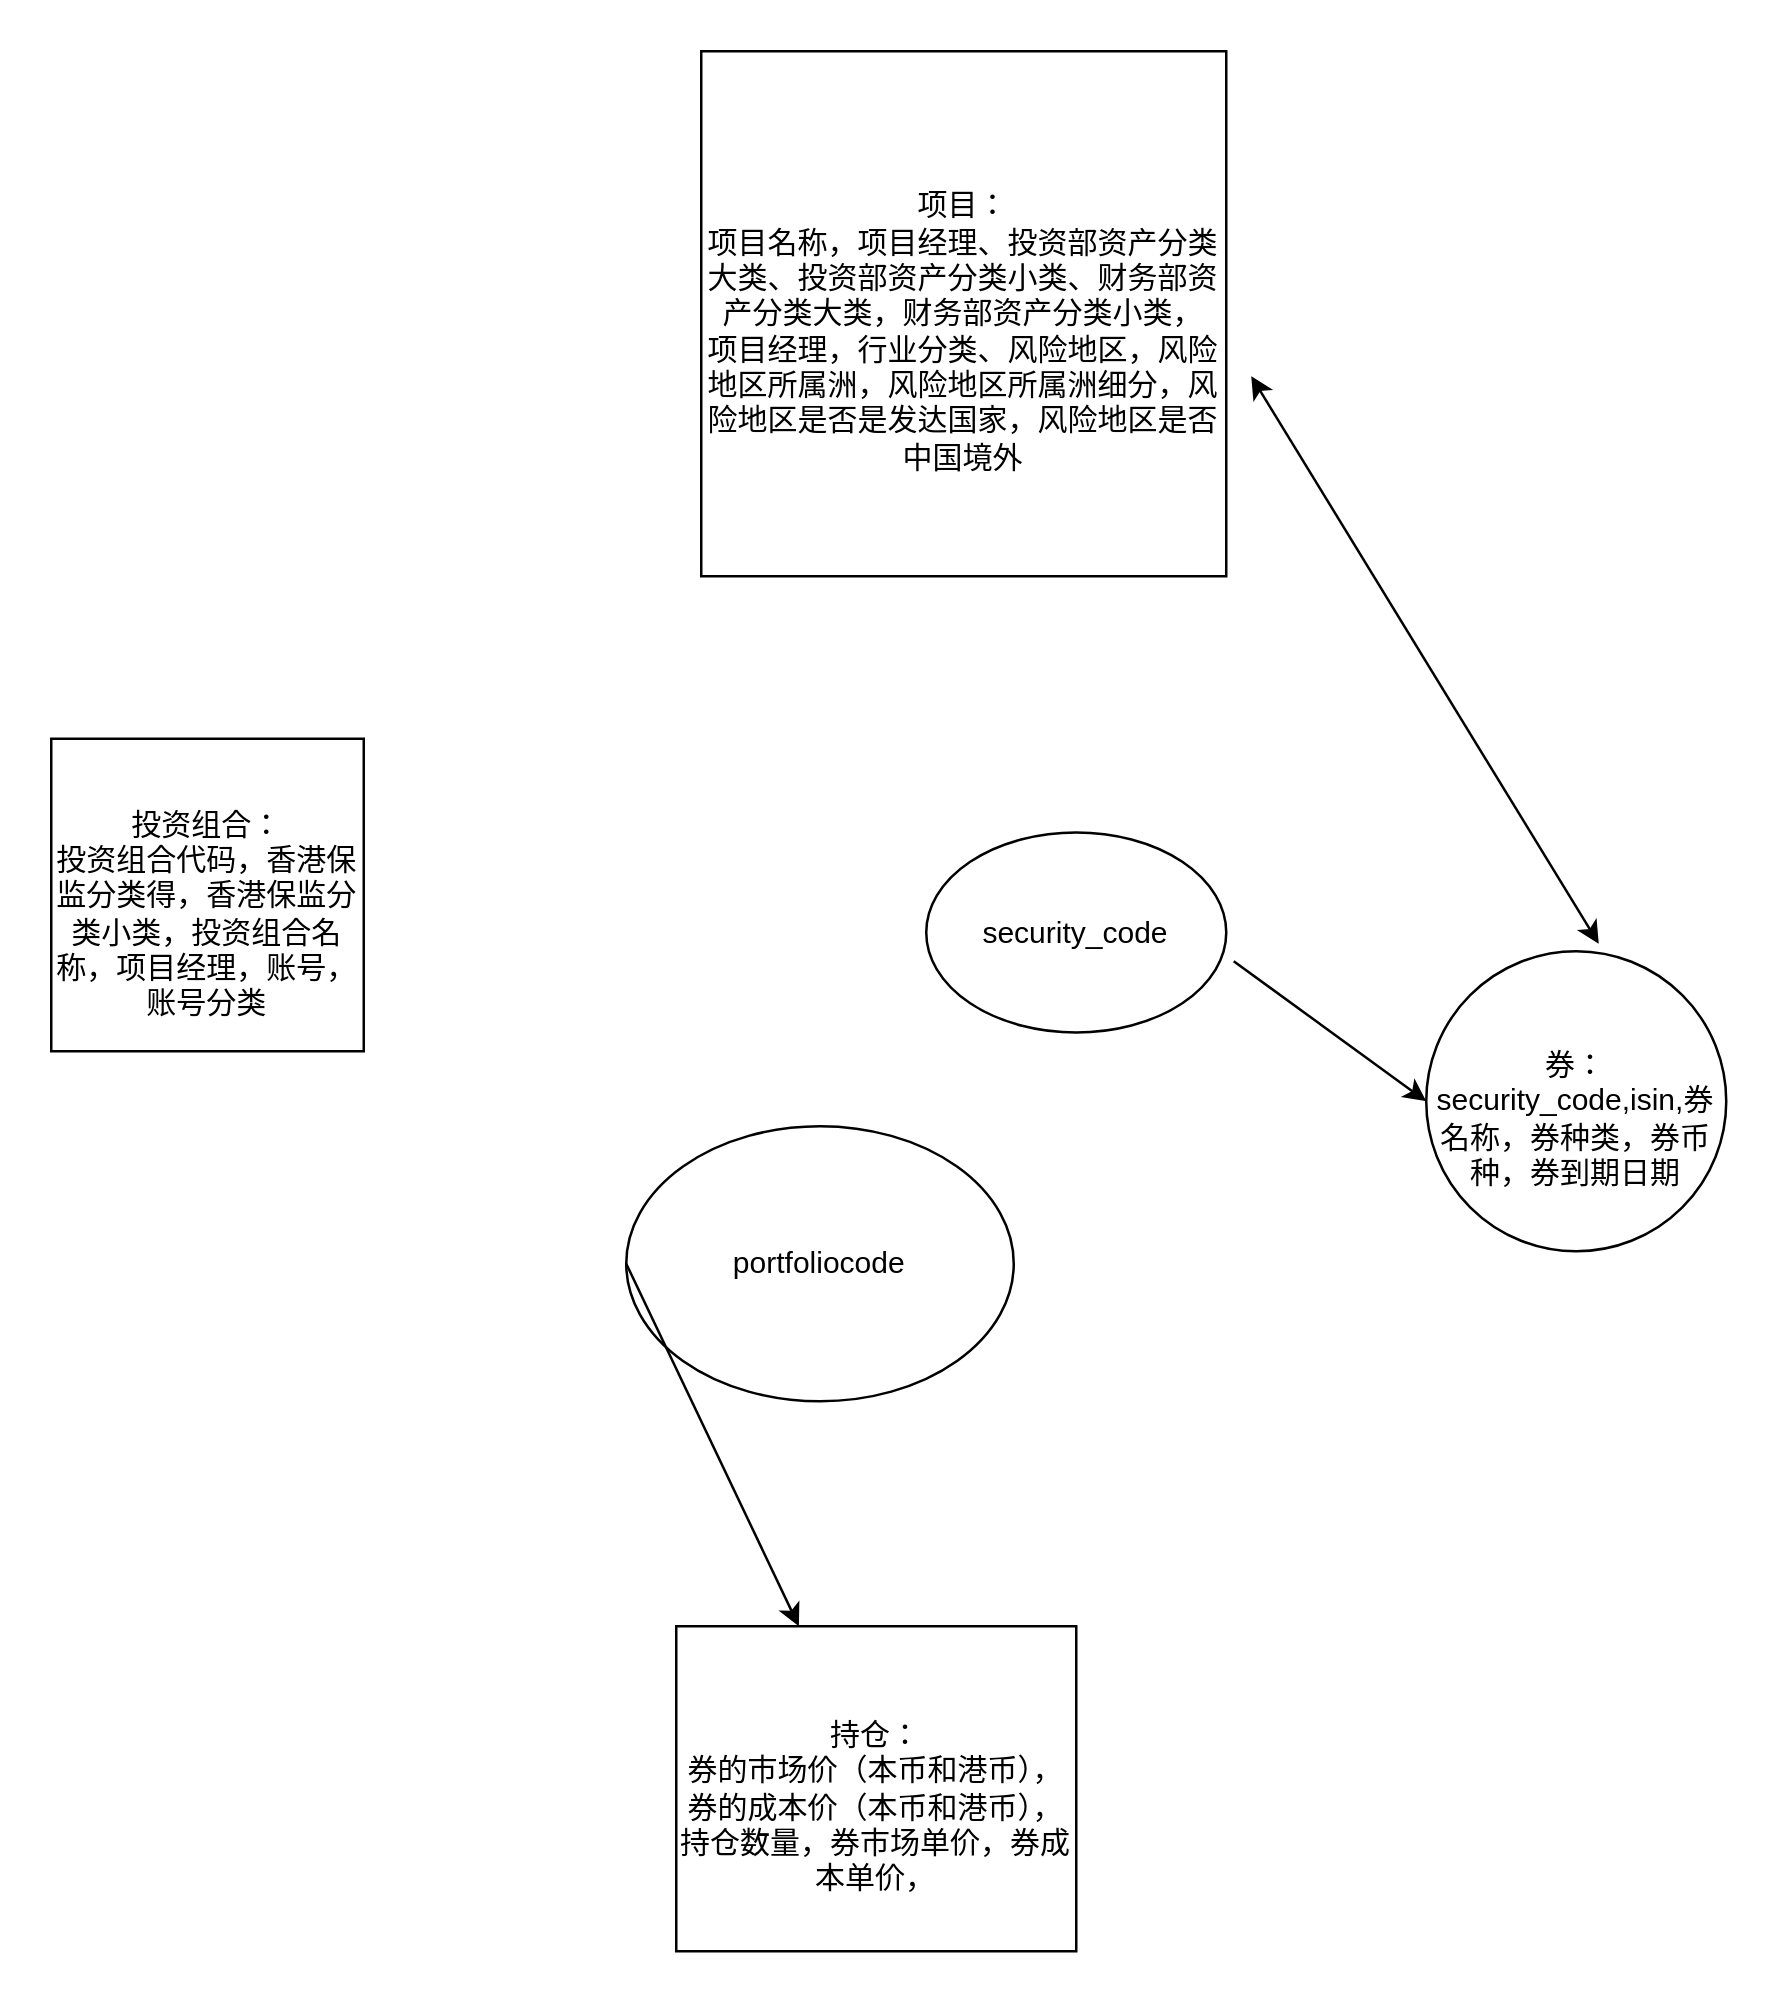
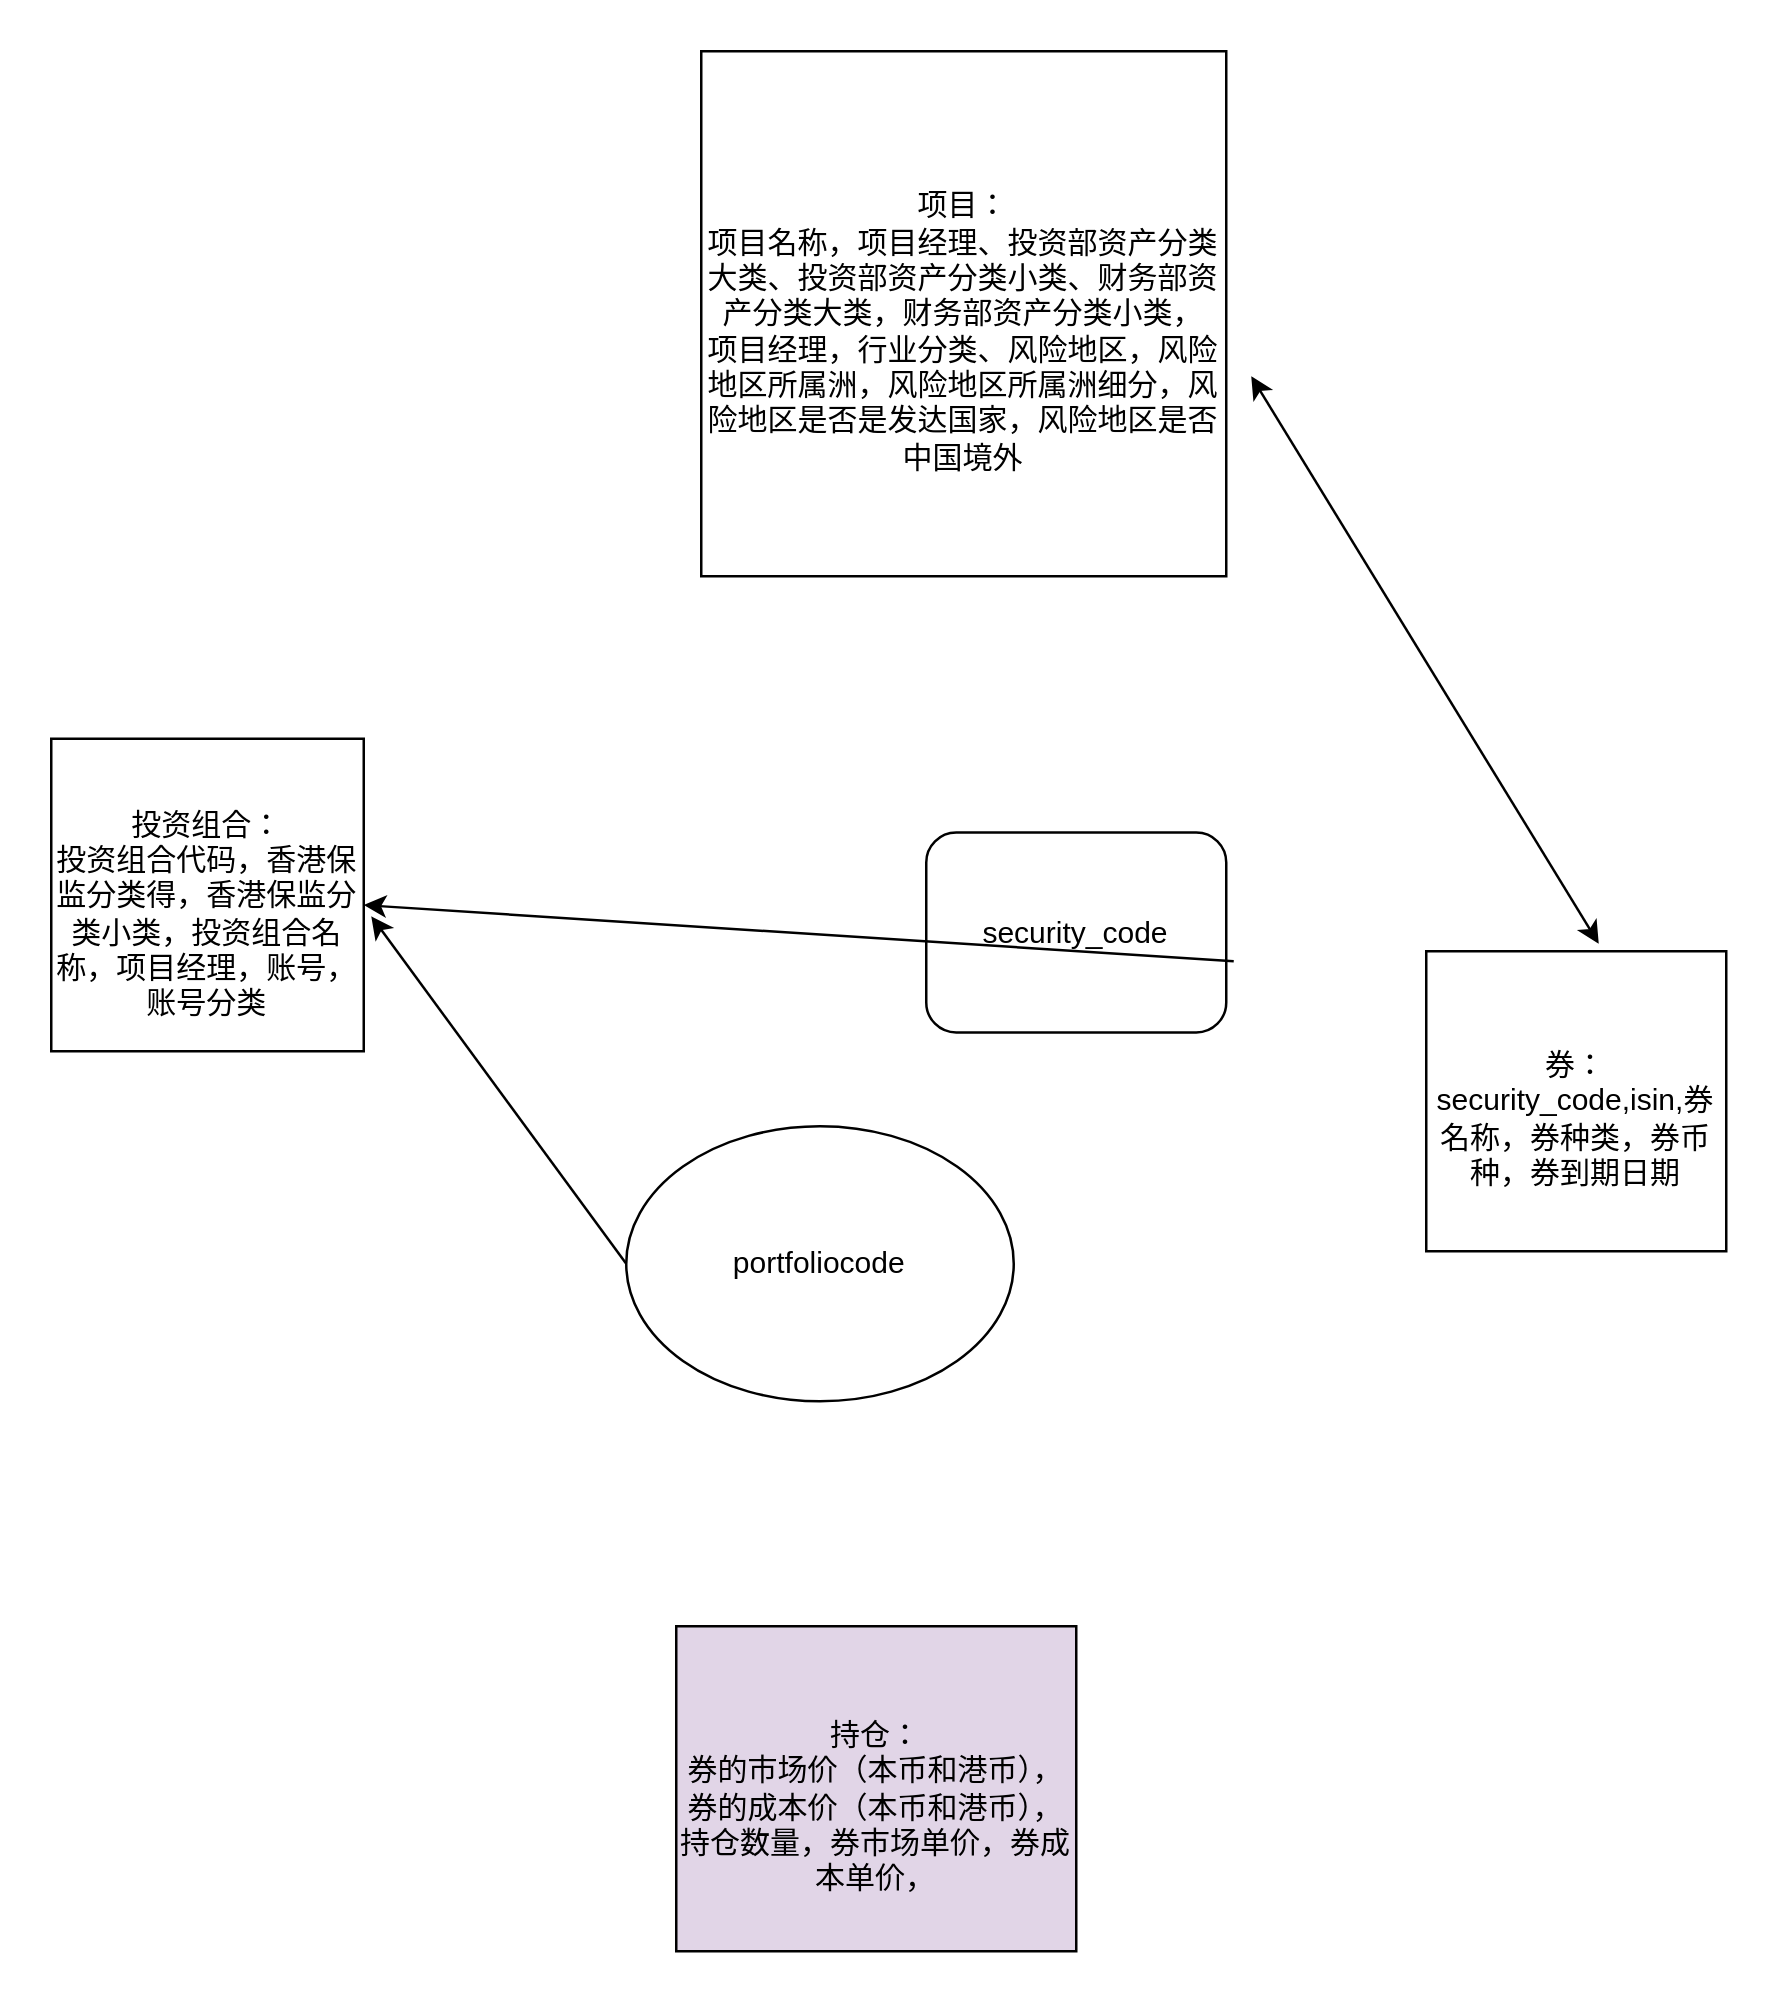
- <mxCell id="8" value="security_code" style="ellipse;whiteSpace=wrap;html=1;strokeColor=#000000;fontFamily=Helvetica;fontColor=#000000;" vertex="1" parent="1"><mxGeometry x="370" y="332.5" width="120" height="80" as="geometry" /></mxCell>
+ <mxCell id="8" value="security_code" style="whiteSpace=wrap;html=1;strokeColor=#000000;fontFamily=Helvetica;fontColor=#000000;rounded=1;" vertex="1" parent="1"><mxGeometry x="370" y="332.5" width="120" height="80" as="geometry" /></mxCell>
- <mxCell id="10" value="" style="endArrow=classic;html=1;fontFamily=Helvetica;fontColor=#000000;entryX=0;entryY=0.5;entryDx=0;entryDy=0;exitX=1.025;exitY=0.644;exitDx=0;exitDy=0;exitPerimeter=0;" edge="1" parent="1" source="8" target="3"><mxGeometry width="50" height="50" relative="1" as="geometry"><mxPoint x="10" y="840" as="sourcePoint" /><mxPoint x="60" y="790" as="targetPoint" /></mxGeometry></mxCell>
+ <mxCell id="10" value="" style="endArrow=classic;html=1;fontFamily=Helvetica;fontColor=#000000;exitX=1.025;exitY=0.644;exitDx=0;exitDy=0;exitPerimeter=0;" edge="1" parent="1" source="8" target="4"><mxGeometry width="50" height="50" relative="1" as="geometry"><mxPoint x="10" y="840" as="sourcePoint" /><mxPoint x="60" y="790" as="targetPoint" /></mxGeometry></mxCell>
- <mxCell id="3" value="&lt;div&gt;&lt;div&gt;&lt;br&gt;&lt;/div&gt;&lt;div&gt;&lt;br&gt;&lt;/div&gt;&lt;div&gt;券：&lt;/div&gt;&lt;div&gt;security_code,isin,券名称，券种类，券币种，券到期日期&lt;/div&gt;&lt;/div&gt;&lt;div&gt;&lt;br&gt;&lt;/div&gt;" style="ellipse;whiteSpace=wrap;html=1;aspect=fixed;fontFamily=Helvetica;fontColor=#000000;" vertex="1" parent="1"><mxGeometry x="570" y="380" width="120" height="120" as="geometry" /></mxCell>
+ <mxCell id="3" value="&lt;div&gt;&lt;div&gt;&lt;br&gt;&lt;/div&gt;&lt;div&gt;&lt;br&gt;&lt;/div&gt;&lt;div&gt;券：&lt;/div&gt;&lt;div&gt;security_code,isin,券名称，券种类，券币种，券到期日期&lt;/div&gt;&lt;/div&gt;&lt;div&gt;&lt;br&gt;&lt;/div&gt;" style="whiteSpace=wrap;html=1;aspect=fixed;fontFamily=Helvetica;fontColor=#000000;" vertex="1" parent="1"><mxGeometry x="570" y="380" width="120" height="120" as="geometry" /></mxCell>
- <mxCell id="9" value="" style="endArrow=classic;html=1;fontFamily=Helvetica;fontColor=#000000;exitX=0;exitY=0.5;exitDx=0;exitDy=0;" edge="1" parent="1" source="2" target="7"><mxGeometry width="50" height="50" relative="1" as="geometry"><mxPoint x="10" y="840" as="sourcePoint" /><mxPoint x="60" y="790" as="targetPoint" /></mxGeometry></mxCell>
+ <mxCell id="9" value="" style="endArrow=classic;html=1;fontFamily=Helvetica;fontColor=#000000;entryX=1.024;entryY=0.568;entryDx=0;entryDy=0;entryPerimeter=0;exitX=0;exitY=0.5;exitDx=0;exitDy=0;" edge="1" parent="1" source="2" target="4"><mxGeometry width="50" height="50" relative="1" as="geometry"><mxPoint x="10" y="840" as="sourcePoint" /><mxPoint x="60" y="790" as="targetPoint" /></mxGeometry></mxCell>
- <mxCell id="7" value="&lt;div&gt;&lt;br&gt;&lt;/div&gt;&lt;div&gt;持仓：&lt;/div&gt;&lt;div&gt;券的市场价（本币和港币），券的成本价（本币和港币），&lt;/div&gt;&lt;div&gt;持仓数量，券市场单价，券成本单价，&lt;/div&gt;" style="rounded=0;whiteSpace=wrap;html=1;fontFamily=Helvetica;fontColor=#000000;" vertex="1" parent="1"><mxGeometry x="270" y="650" width="160" height="130" as="geometry" /></mxCell>
+ <mxCell id="7" value="&lt;div&gt;&lt;br&gt;&lt;/div&gt;&lt;div&gt;持仓：&lt;/div&gt;&lt;div&gt;券的市场价（本币和港币），券的成本价（本币和港币），&lt;/div&gt;&lt;div&gt;持仓数量，券市场单价，券成本单价，&lt;/div&gt;" style="rounded=0;whiteSpace=wrap;html=1;fontFamily=Helvetica;fontColor=#000000;fillColor=#e1d5e7;" vertex="1" parent="1"><mxGeometry x="270" y="650" width="160" height="130" as="geometry" /></mxCell>
